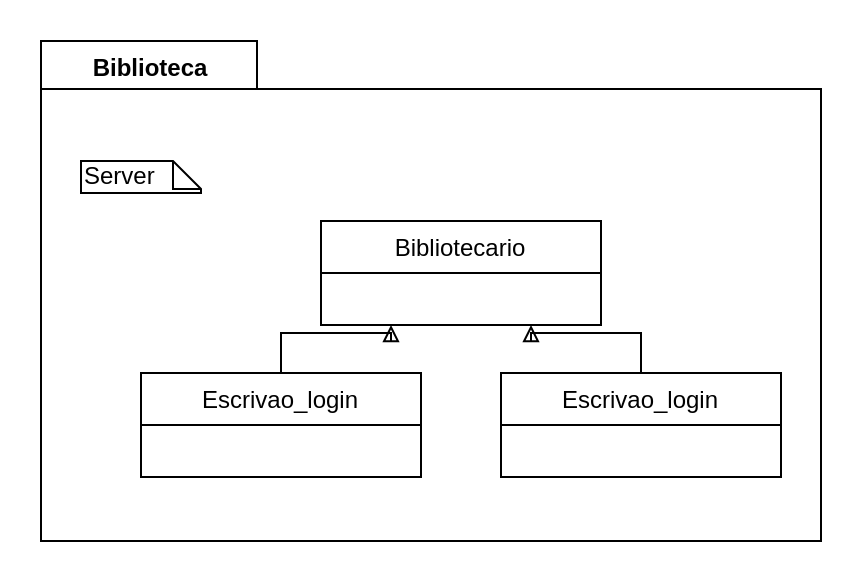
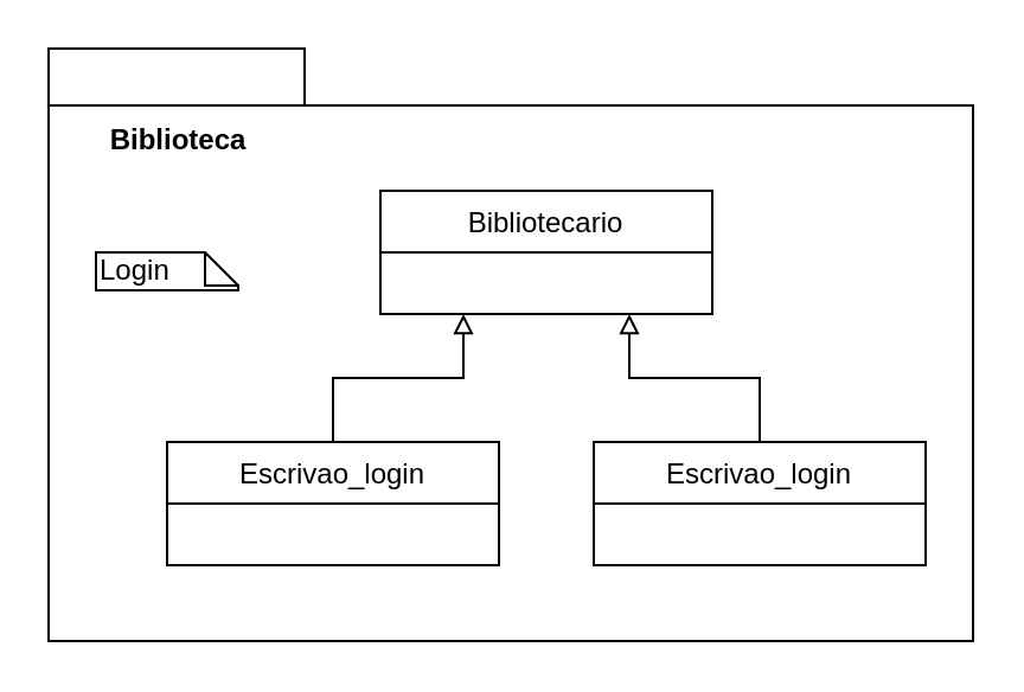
- <mxCell id="5" value="Biblioteca" style="text;align=center;fontStyle=1;verticalAlign=middle;spacingLeft=3;spacingRight=3;strokeColor=none;rotatable=0;points=[[0,0.5],[1,0.5]];portConstraint=eastwest;" vertex="1" parent="1"><mxGeometry x="35" y="20" width="80" height="26" as="geometry" /></mxCell>
+ <mxCell id="5" value="Biblioteca" style="text;align=center;fontStyle=1;verticalAlign=middle;spacingLeft=3;spacingRight=3;strokeColor=none;rotatable=0;points=[[0,0.5],[1,0.5]];portConstraint=eastwest;" vertex="1" parent="1"><mxGeometry x="35" y="45" width="80" height="26" as="geometry" /></mxCell>
- <mxCell id="3" value="Server" style="shape=note;whiteSpace=wrap;html=1;size=14;verticalAlign=top;align=left;spacingTop=-6;" vertex="1" parent="1"><mxGeometry x="40" y="80" width="60" height="16" as="geometry" /></mxCell>
+ <mxCell id="4" value="Login" style="shape=note;whiteSpace=wrap;html=1;size=14;verticalAlign=top;align=left;spacingTop=-6;" vertex="1" parent="1"><mxGeometry x="40" y="106" width="60" height="16" as="geometry" /></mxCell>
- <mxCell id="6" value="Bibliotecario" style="swimlane;fontStyle=0;childLayout=stackLayout;horizontal=1;startSize=26;fillColor=none;horizontalStack=0;resizeParent=1;resizeParentMax=0;resizeLast=0;collapsible=1;marginBottom=0;" vertex="1" parent="1"><mxGeometry x="160" y="110" width="140" height="52" as="geometry" /></mxCell>
+ <mxCell id="6" value="Bibliotecario" style="swimlane;fontStyle=0;childLayout=stackLayout;horizontal=1;startSize=26;fillColor=none;horizontalStack=0;resizeParent=1;resizeParentMax=0;resizeLast=0;collapsible=1;marginBottom=0;" vertex="1" parent="1"><mxGeometry x="160" y="80" width="140" height="52" as="geometry" /></mxCell>
